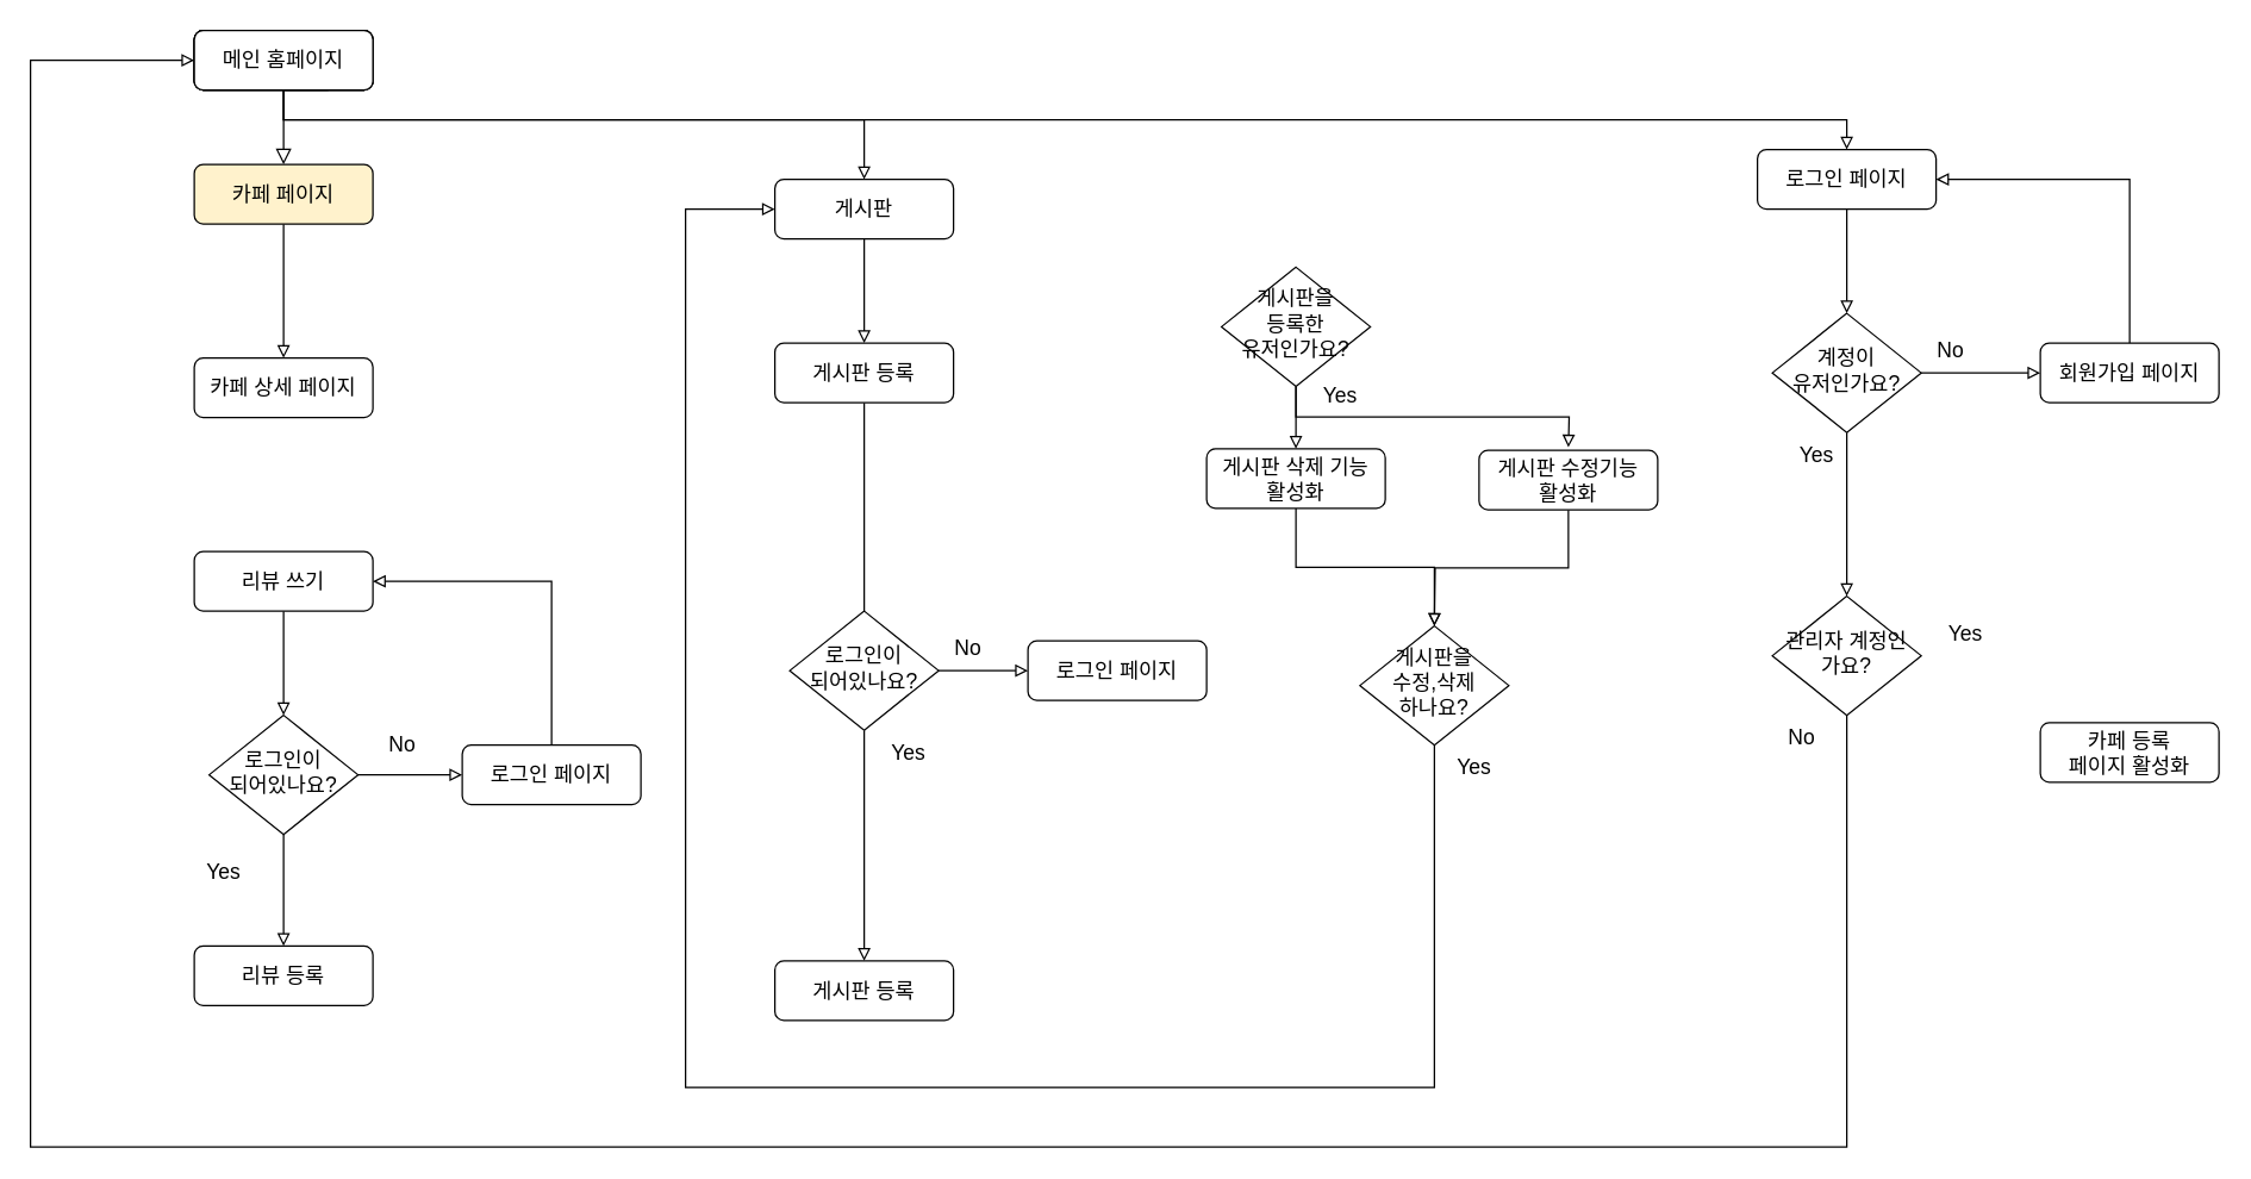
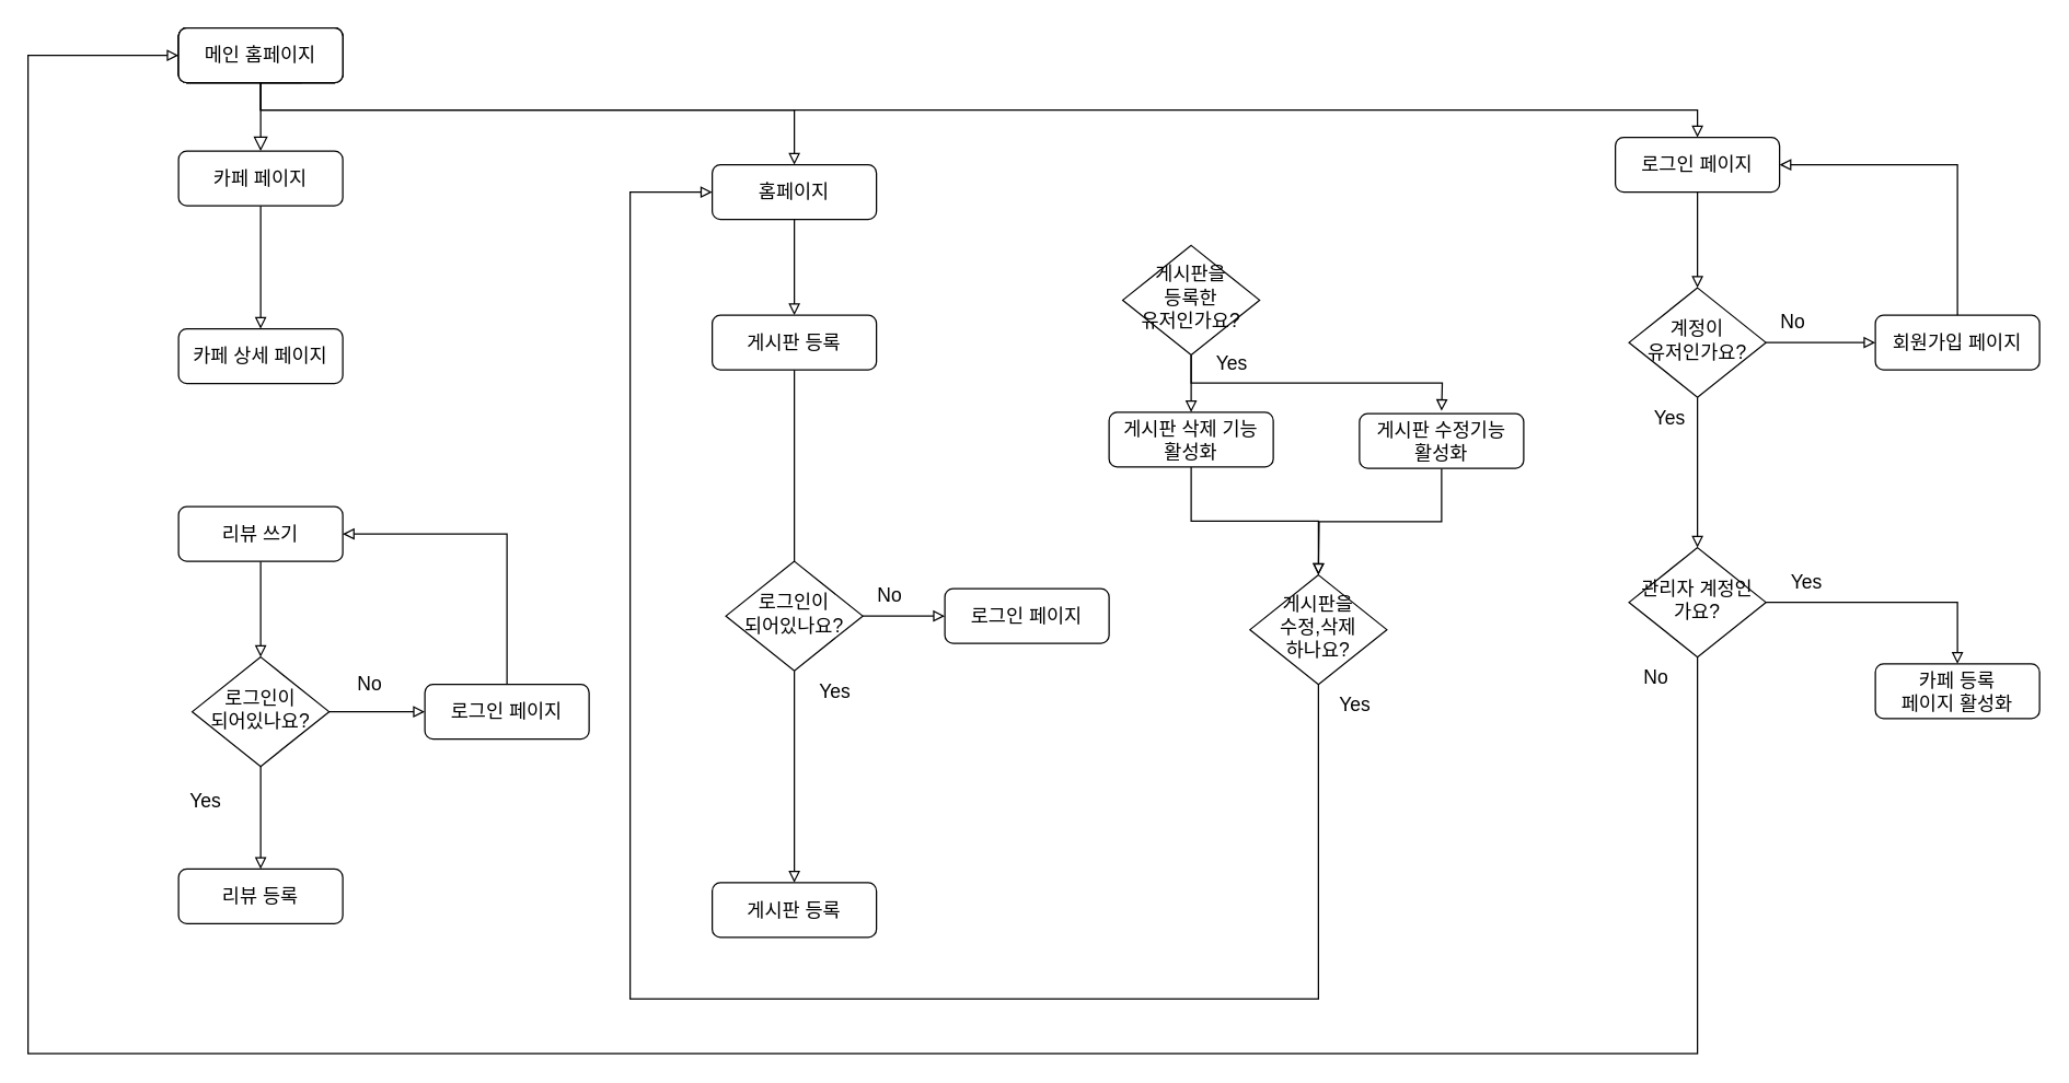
- <mxCell id="11" value="카페 페이지" style="rounded=1;whiteSpace=wrap;html=1;fontSize=14;glass=0;strokeWidth=1;shadow=0;fillColor=#fff2cc;" vertex="1" parent="1"><mxGeometry x="130" y="110" width="120" height="40" as="geometry" /></mxCell>
+ <mxCell id="11" value="카페 페이지" style="rounded=1;whiteSpace=wrap;html=1;fontSize=14;glass=0;strokeWidth=1;shadow=0;" vertex="1" parent="1"><mxGeometry x="130" y="110" width="120" height="40" as="geometry" /></mxCell>
- <mxCell id="17" value="게시판" style="rounded=1;whiteSpace=wrap;html=1;fontSize=14;glass=0;strokeWidth=1;shadow=0;" vertex="1" parent="1"><mxGeometry x="520" y="120" width="120" height="40" as="geometry" /></mxCell>
+ <mxCell id="17" value="홈페이지" style="rounded=1;whiteSpace=wrap;html=1;fontSize=14;glass=0;strokeWidth=1;shadow=0;" vertex="1" parent="1"><mxGeometry x="520" y="120" width="120" height="40" as="geometry" /></mxCell>
+ <mxCell id="39" style="edgeStyle=orthogonalEdgeStyle;rounded=0;orthogonalLoop=1;jettySize=auto;html=1;exitX=1;exitY=0.5;exitDx=0;exitDy=0;fontSize=14;endArrow=block;endFill=0;" edge="1" parent="1" source="40" target="41"><mxGeometry relative="1" as="geometry" /></mxCell>
